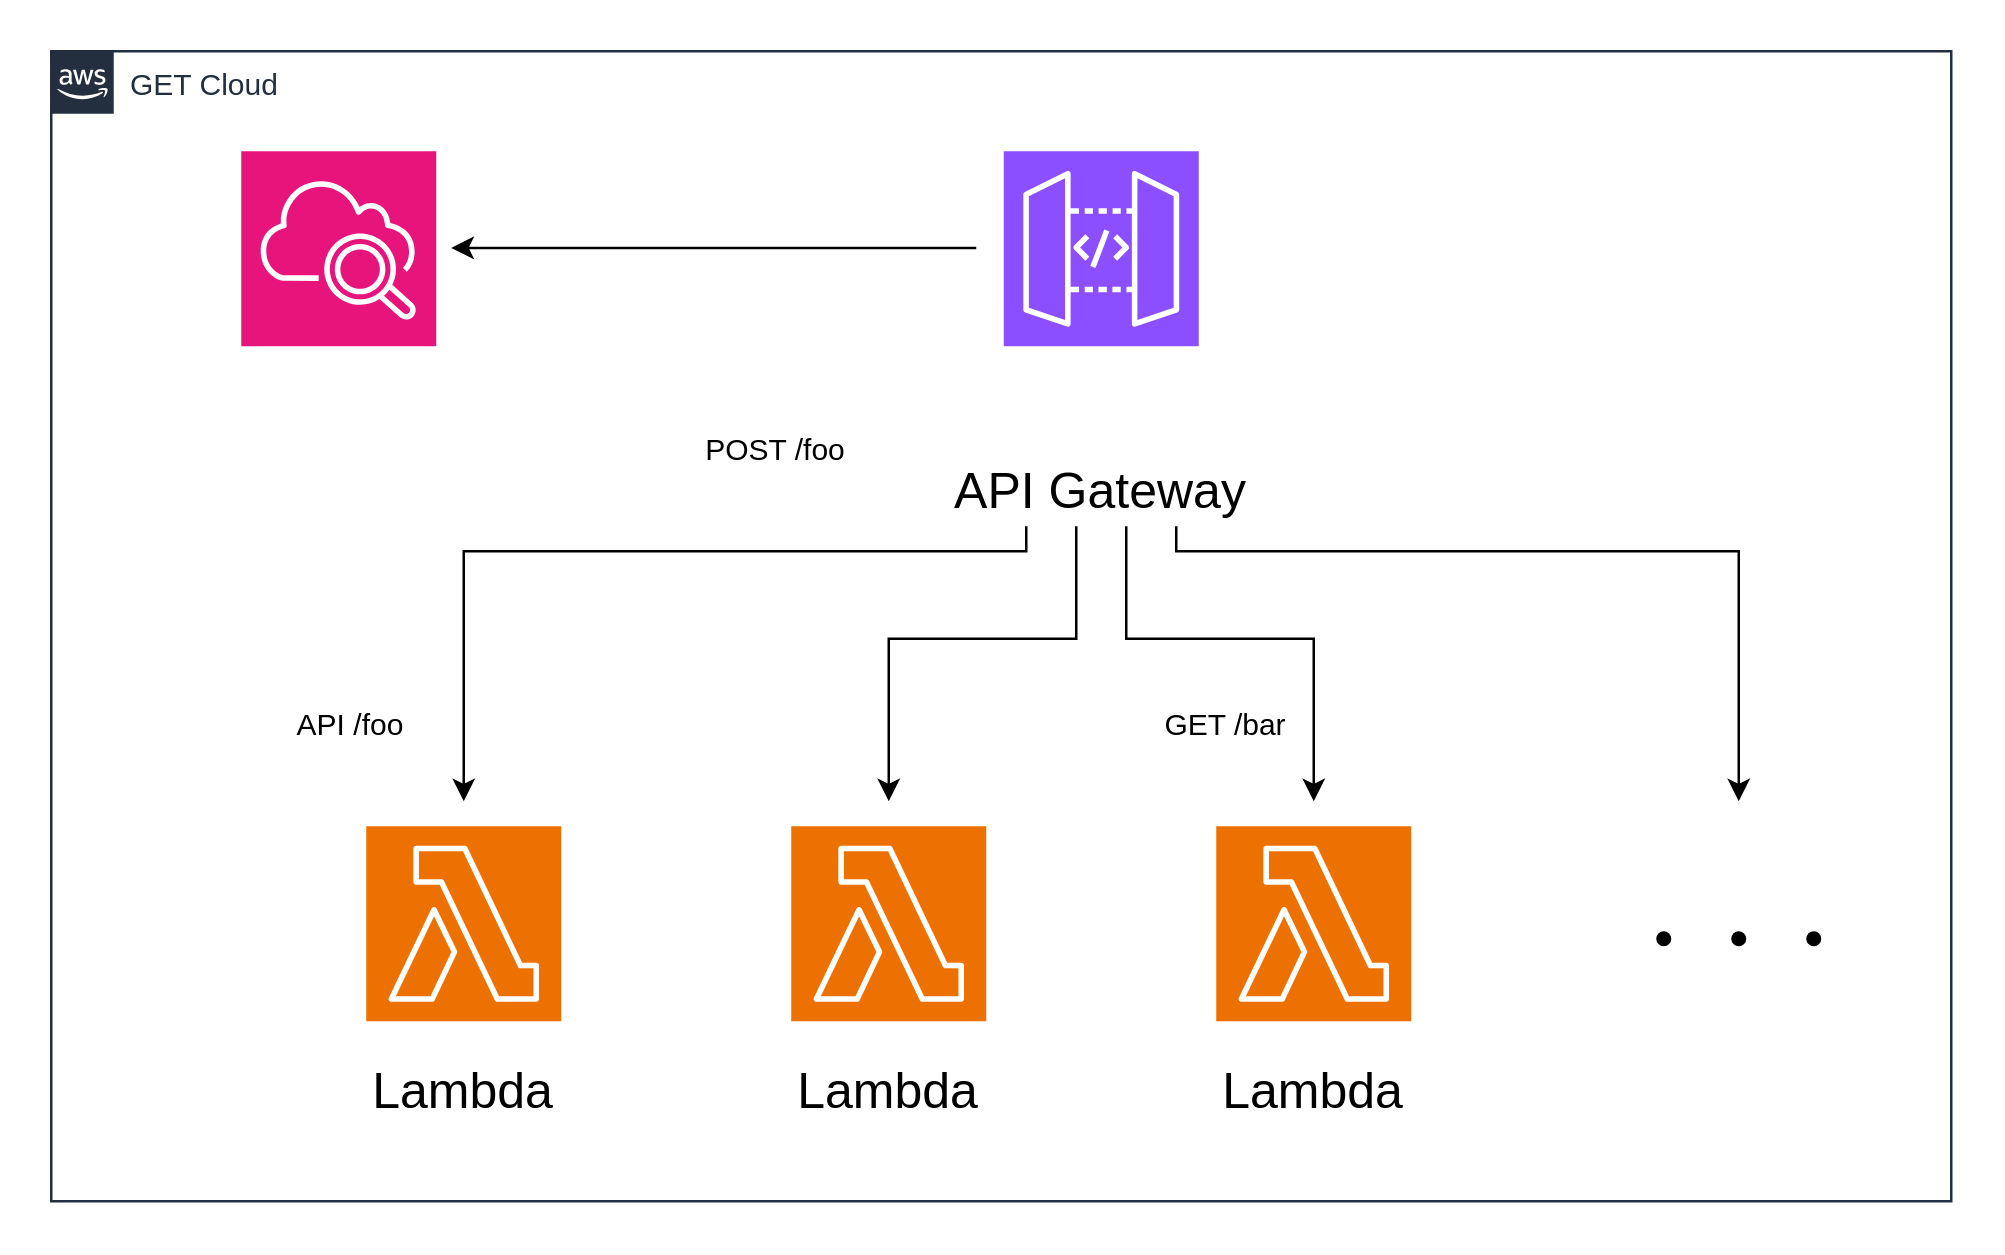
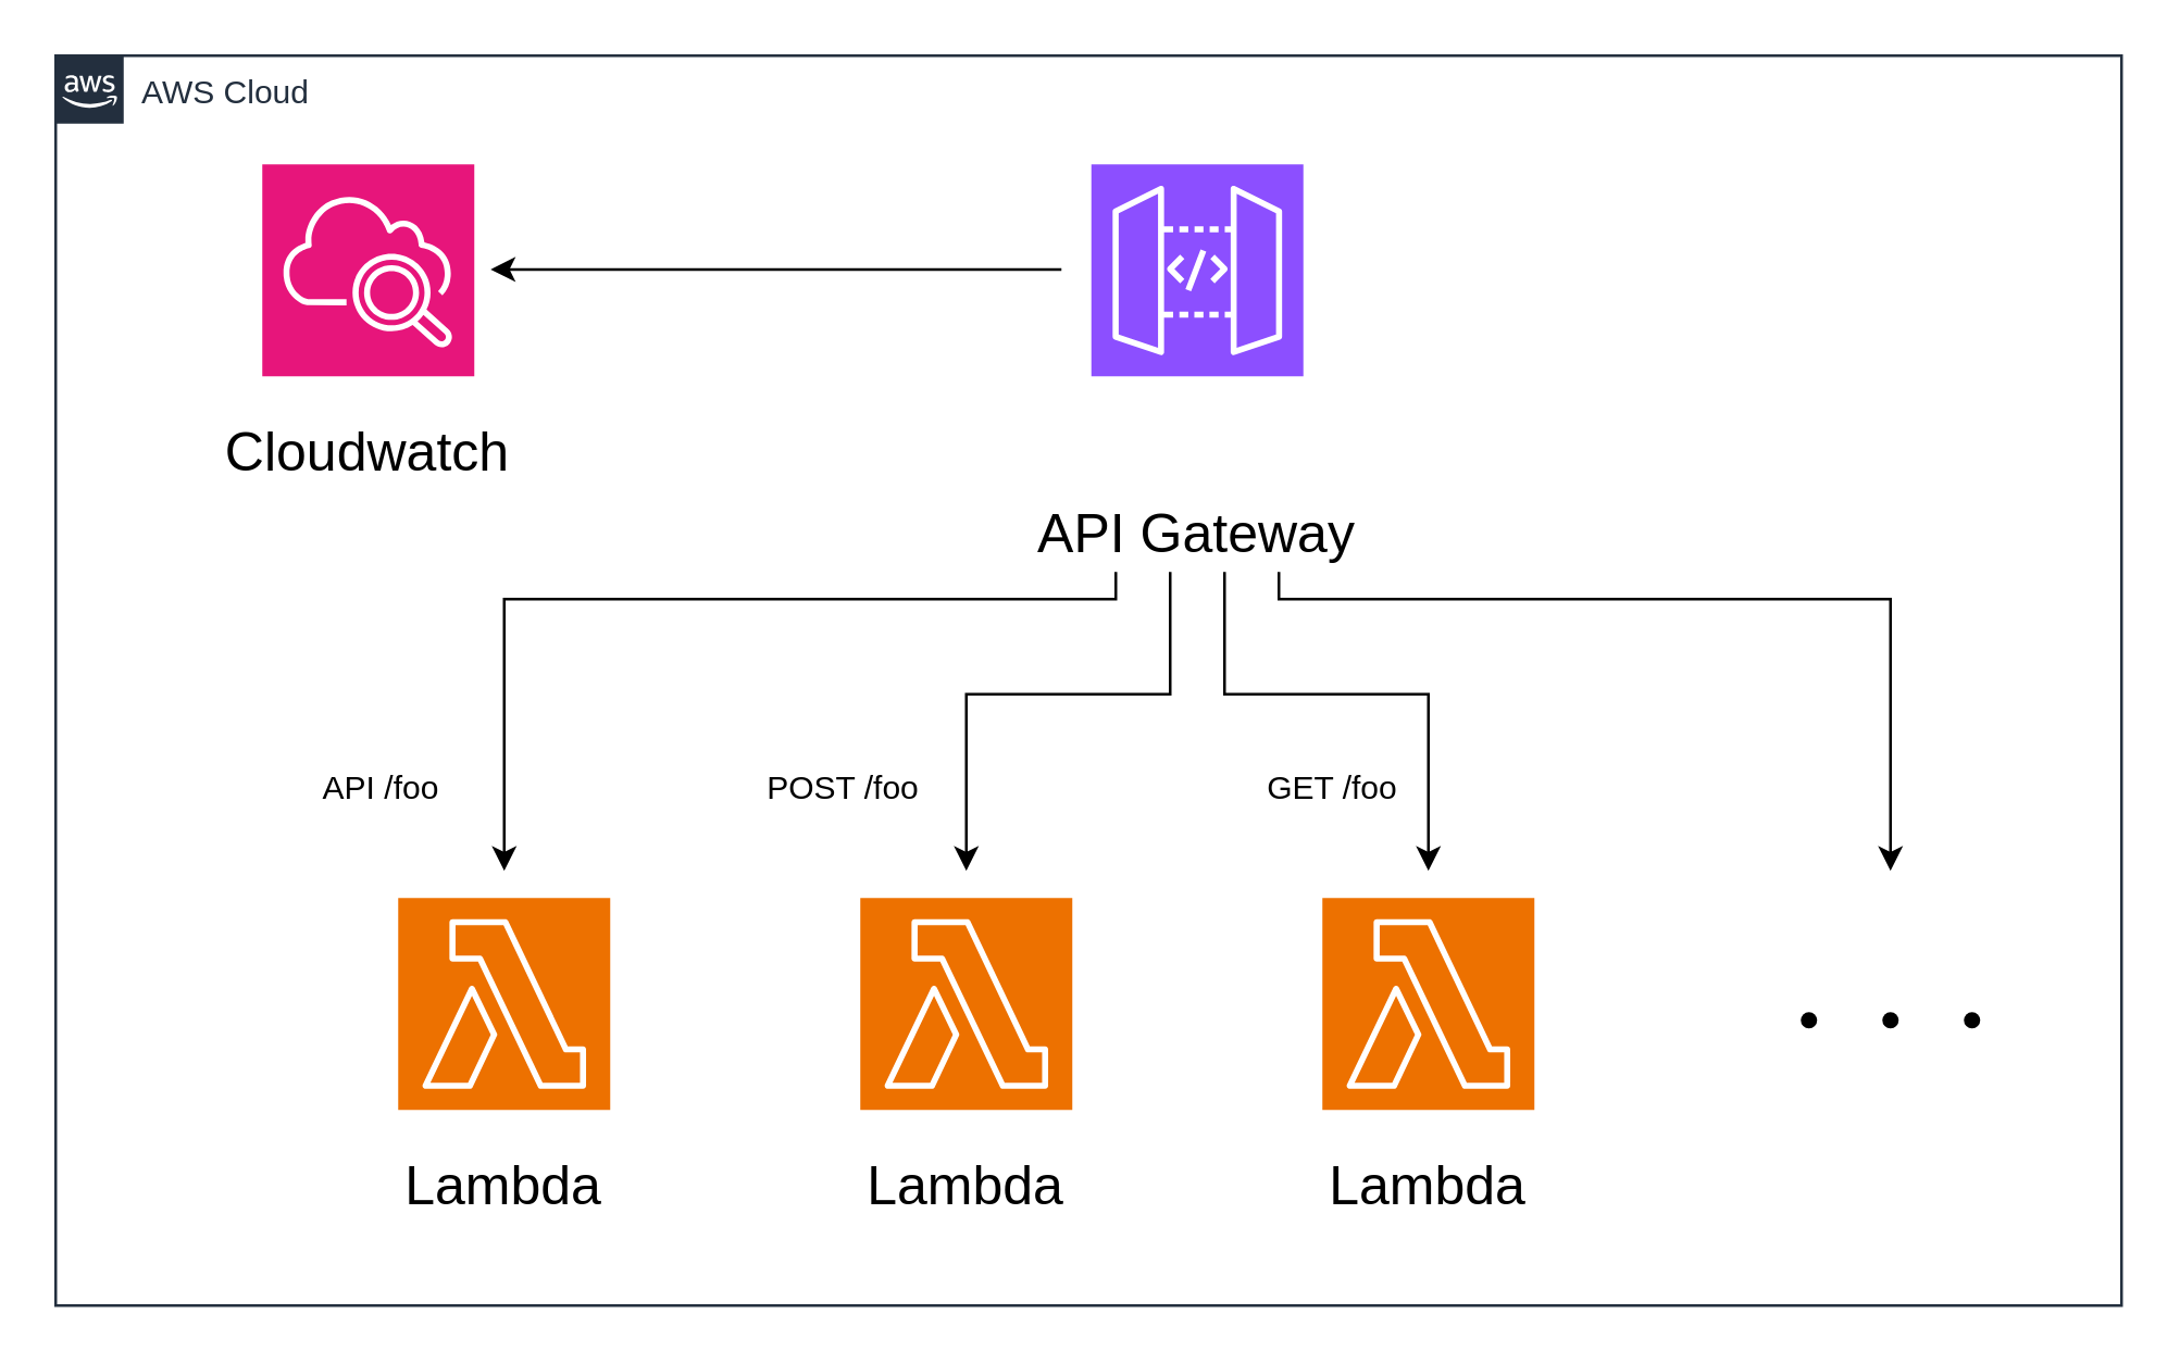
- <mxCell id="2" value="GET Cloud" style="points=[[0,0],[0.25,0],[0.5,0],[0.75,0],[1,0],[1,0.25],[1,0.5],[1,0.75],[1,1],[0.75,1],[0.5,1],[0.25,1],[0,1],[0,0.75],[0,0.5],[0,0.25]];outlineConnect=0;gradientColor=none;html=1;whiteSpace=wrap;fontSize=12;fontStyle=0;container=0;pointerEvents=0;collapsible=0;recursiveResize=0;shape=mxgraph.aws4.group;grIcon=mxgraph.aws4.group_aws_cloud_alt;strokeColor=#232F3E;fillColor=none;verticalAlign=top;align=left;spacingLeft=30;fontColor=#232F3E;dashed=0;" parent="1" vertex="1"><mxGeometry x="20" y="20" width="760" height="460" as="geometry" /></mxCell>
+ <mxCell id="2" value="AWS Cloud" style="points=[[0,0],[0.25,0],[0.5,0],[0.75,0],[1,0],[1,0.25],[1,0.5],[1,0.75],[1,1],[0.75,1],[0.5,1],[0.25,1],[0,1],[0,0.75],[0,0.5],[0,0.25]];outlineConnect=0;gradientColor=none;html=1;whiteSpace=wrap;fontSize=12;fontStyle=0;container=0;pointerEvents=0;collapsible=0;recursiveResize=0;shape=mxgraph.aws4.group;grIcon=mxgraph.aws4.group_aws_cloud_alt;strokeColor=#232F3E;fillColor=none;verticalAlign=top;align=left;spacingLeft=30;fontColor=#232F3E;dashed=0;" parent="1" vertex="1"><mxGeometry x="20" y="20" width="760" height="460" as="geometry" /></mxCell>
+ <mxCell id="4" value="Cloudwatch" style="text;html=1;align=center;verticalAlign=middle;whiteSpace=wrap;rounded=0;fontSize=20;container=0;" parent="3" vertex="1"><mxGeometry y="90" width="110" height="30" as="geometry" /></mxCell>
- <mxCell id="23" value="POST /foo" style="text;html=1;align=center;verticalAlign=middle;whiteSpace=wrap;rounded=0;" vertex="1" parent="1"><mxGeometry x="280" y="165" width="60" height="30" as="geometry" /></mxCell>
+ <mxCell id="23" value="POST /foo" style="text;html=1;align=center;verticalAlign=middle;whiteSpace=wrap;rounded=0;" vertex="1" parent="1"><mxGeometry x="280" y="275" width="60" height="30" as="geometry" /></mxCell>
- <mxCell id="25" value="GET /bar" style="text;html=1;align=center;verticalAlign=middle;whiteSpace=wrap;rounded=0;" vertex="1" parent="1"><mxGeometry x="460" y="275" width="60" height="30" as="geometry" /></mxCell>
+ <mxCell id="25" value="GET /foo" style="text;html=1;align=center;verticalAlign=middle;whiteSpace=wrap;rounded=0;" vertex="1" parent="1"><mxGeometry x="460" y="275" width="60" height="30" as="geometry" /></mxCell>
